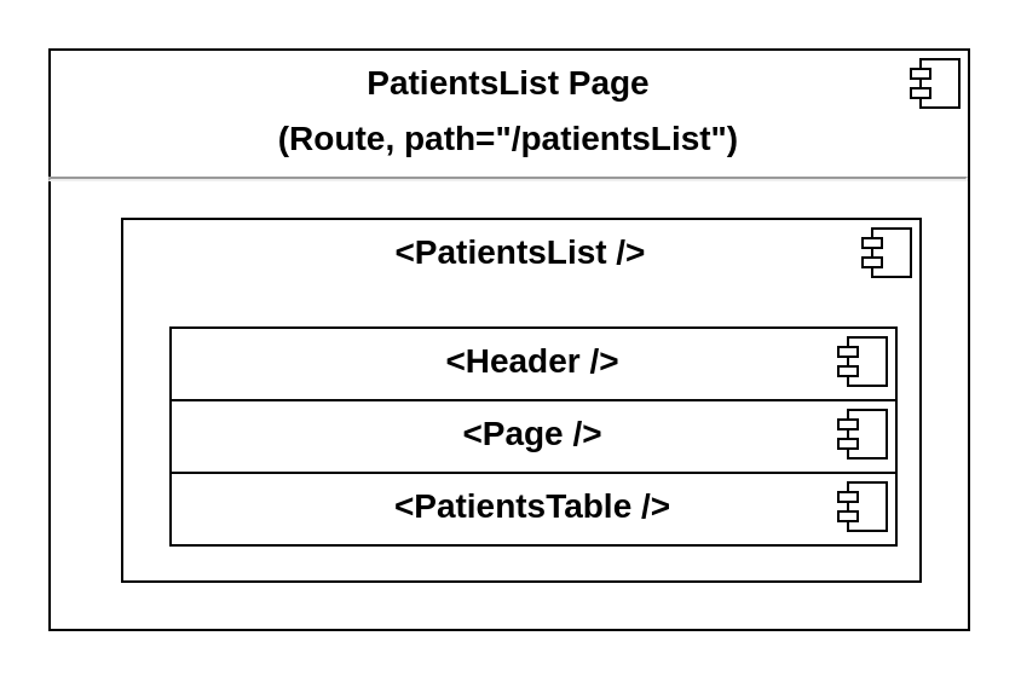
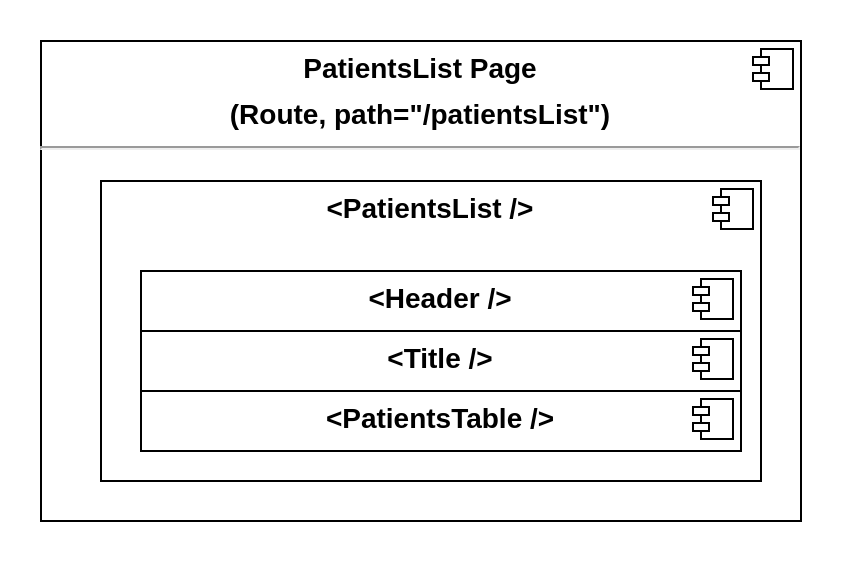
- <mxCell id="10" value="&lt;p style=&quot;margin: 6px 0px 0px; text-align: center; font-size: 14px;&quot;&gt;&lt;b style=&quot;font-size: 14px;&quot;&gt;&amp;lt;Page /&amp;gt;&lt;/b&gt;&lt;/p&gt;" style="align=left;overflow=fill;html=1;dropTarget=0;fontSize=14;spacing=2;" vertex="1" parent="1"><mxGeometry x="70" y="165" width="300" height="30" as="geometry" /></mxCell>
+ <mxCell id="10" value="&lt;p style=&quot;margin: 6px 0px 0px; text-align: center; font-size: 14px;&quot;&gt;&lt;b style=&quot;font-size: 14px;&quot;&gt;&amp;lt;Title /&amp;gt;&lt;/b&gt;&lt;/p&gt;" style="align=left;overflow=fill;html=1;dropTarget=0;fontSize=14;spacing=2;" vertex="1" parent="1"><mxGeometry x="70" y="165" width="300" height="30" as="geometry" /></mxCell>
